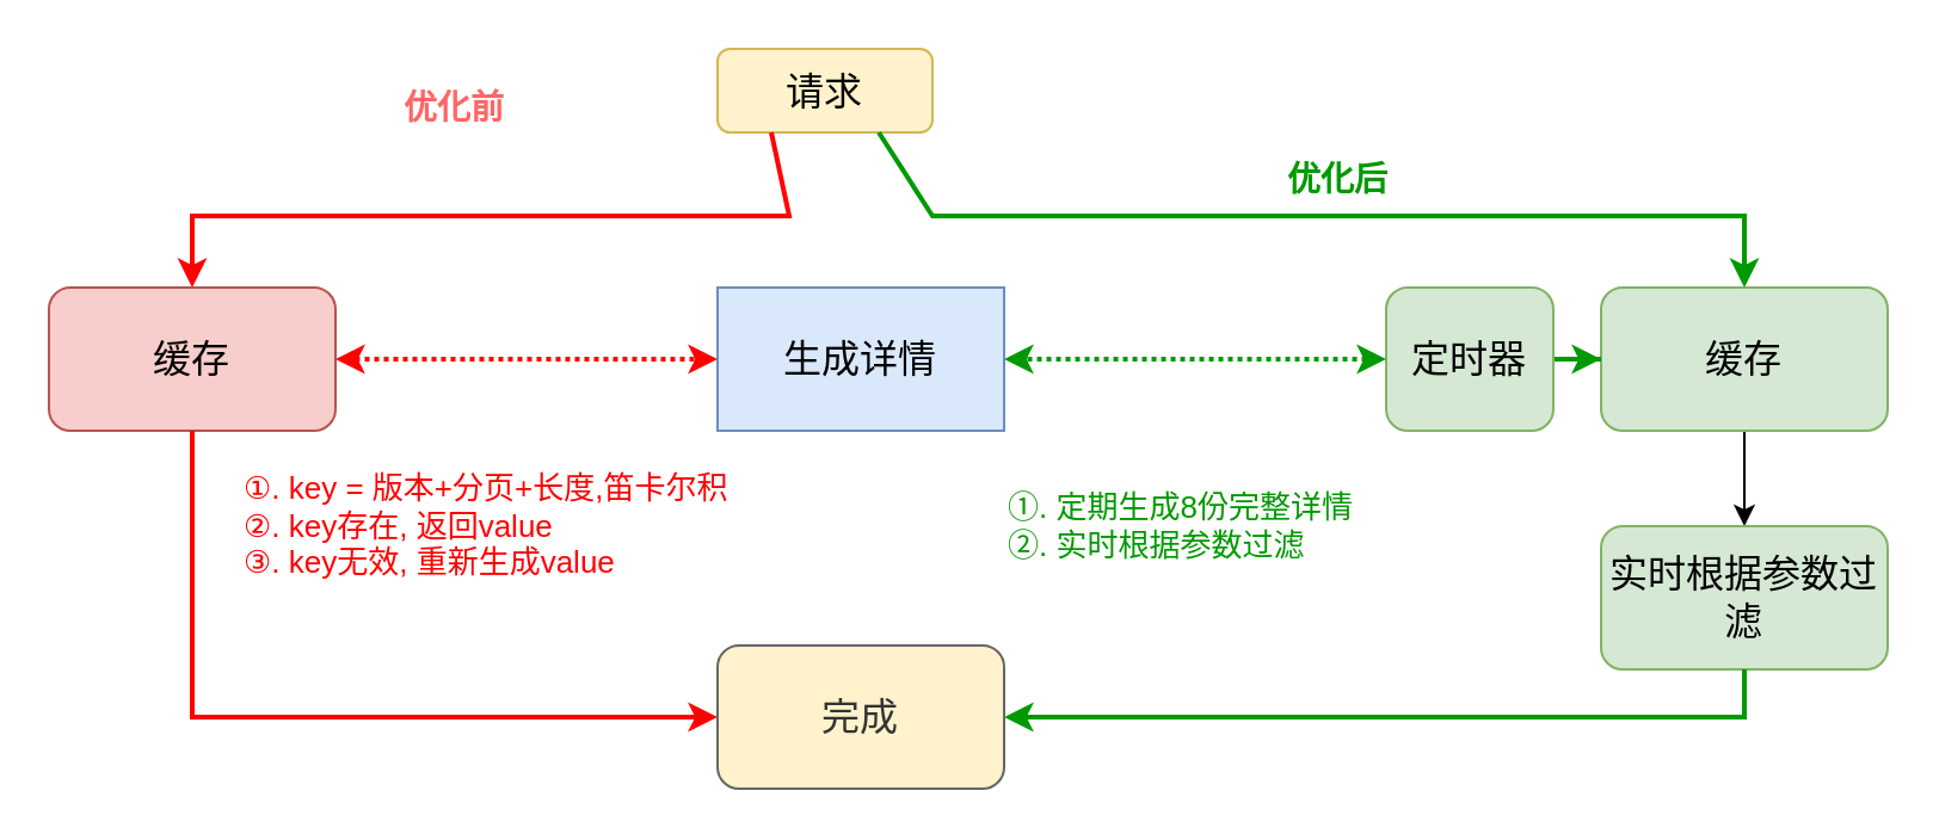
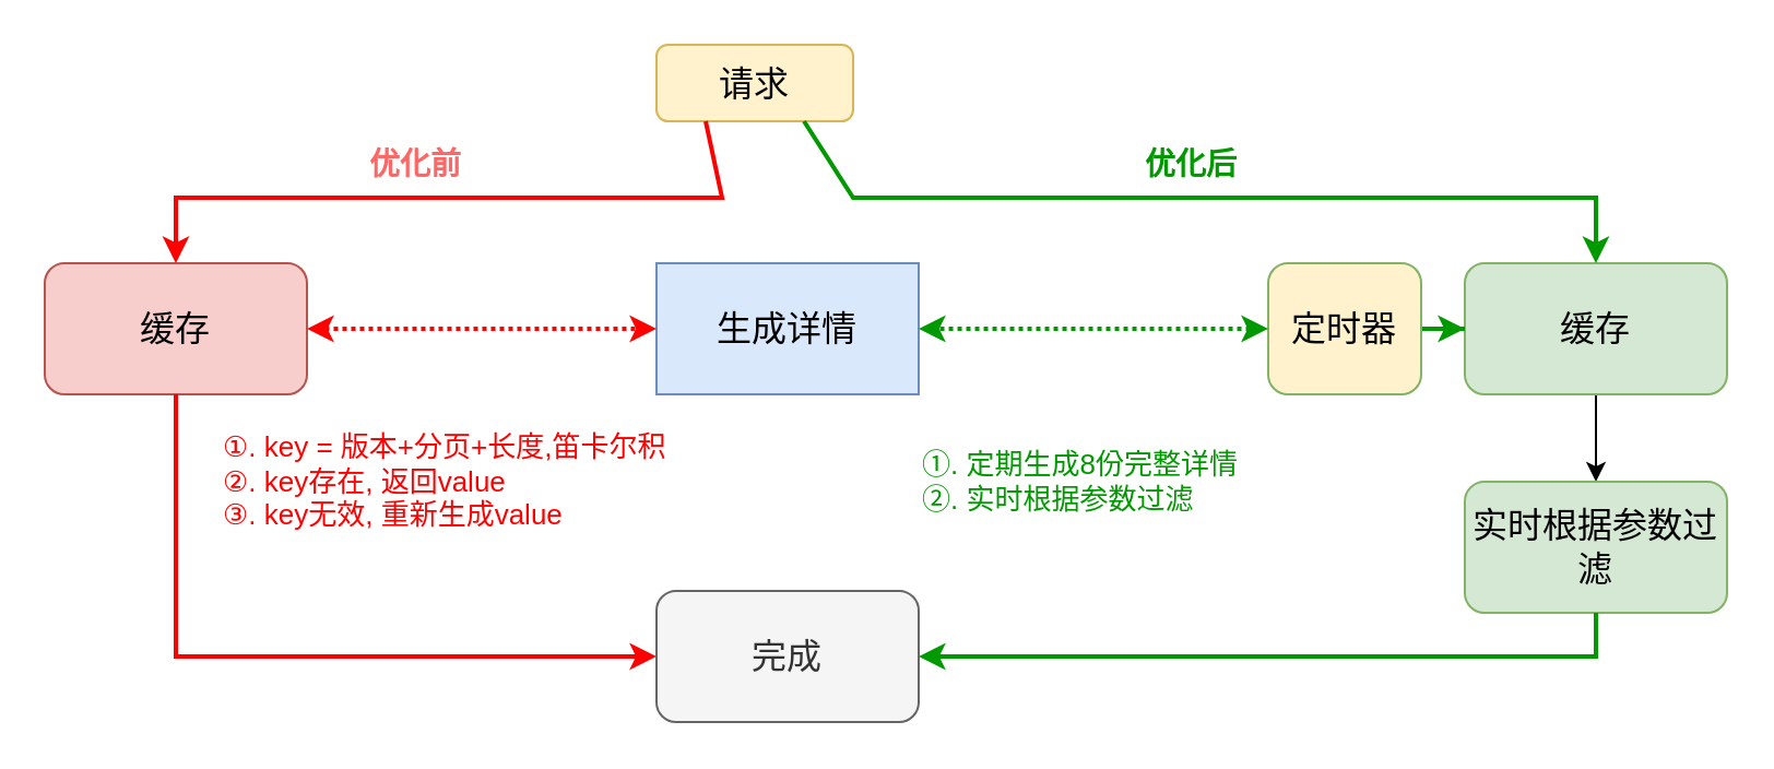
- <mxCell id="11" value="优化前" style="text;html=1;strokeColor=none;fillColor=none;align=center;verticalAlign=middle;whiteSpace=wrap;rounded=0;dashed=1;fontSize=14;fontColor=#FF6666;fontStyle=1" vertex="1" parent="1"><mxGeometry x="160" y="30" width="60" height="30" as="geometry" /></mxCell>
+ <mxCell id="11" value="优化前" style="text;html=1;strokeColor=none;fillColor=none;align=center;verticalAlign=middle;whiteSpace=wrap;rounded=0;dashed=1;fontSize=14;fontColor=#FF6666;fontStyle=1" vertex="1" parent="1"><mxGeometry x="160" y="60" width="60" height="30" as="geometry" /></mxCell>
- <mxCell id="12" value="优化后" style="text;html=1;strokeColor=none;fillColor=none;align=center;verticalAlign=middle;whiteSpace=wrap;rounded=0;dashed=1;fontSize=14;fontColor=#009900;fontStyle=1" vertex="1" parent="1"><mxGeometry x="530" y="60" width="60" height="30" as="geometry" /></mxCell>
+ <mxCell id="12" value="优化后" style="text;html=1;strokeColor=none;fillColor=none;align=center;verticalAlign=middle;whiteSpace=wrap;rounded=0;dashed=1;fontSize=14;fontColor=#009900;fontStyle=1" vertex="1" parent="1"><mxGeometry x="515" y="60" width="60" height="30" as="geometry" /></mxCell>
- <mxCell id="7" value="&lt;font style=&quot;font-size: 16px;&quot;&gt;定时器&lt;/font&gt;" style="rounded=1;whiteSpace=wrap;html=1;fontSize=12;fillColor=#d5e8d4;strokeColor=#82b366;" vertex="1" parent="1"><mxGeometry x="580" y="120" width="70" height="60" as="geometry" /></mxCell>
+ <mxCell id="7" value="&lt;font style=&quot;font-size: 16px;&quot;&gt;定时器&lt;/font&gt;" style="rounded=1;whiteSpace=wrap;html=1;fontSize=12;fillColor=#fff2cc;strokeColor=#82b366;" vertex="1" parent="1"><mxGeometry x="580" y="120" width="70" height="60" as="geometry" /></mxCell>
- <mxCell id="16" value="&lt;font style=&quot;font-size: 16px;&quot;&gt;完成&lt;/font&gt;" style="rounded=1;whiteSpace=wrap;html=1;fontSize=12;fillColor=#fff2cc;strokeColor=#666666;fontColor=#333333;" vertex="1" parent="1"><mxGeometry x="300" y="270" width="120" height="60" as="geometry" /></mxCell>
+ <mxCell id="16" value="&lt;font style=&quot;font-size: 16px;&quot;&gt;完成&lt;/font&gt;" style="rounded=1;whiteSpace=wrap;html=1;fontSize=12;fillColor=#f5f5f5;strokeColor=#666666;fontColor=#333333;" vertex="1" parent="1"><mxGeometry x="300" y="270" width="120" height="60" as="geometry" /></mxCell>
